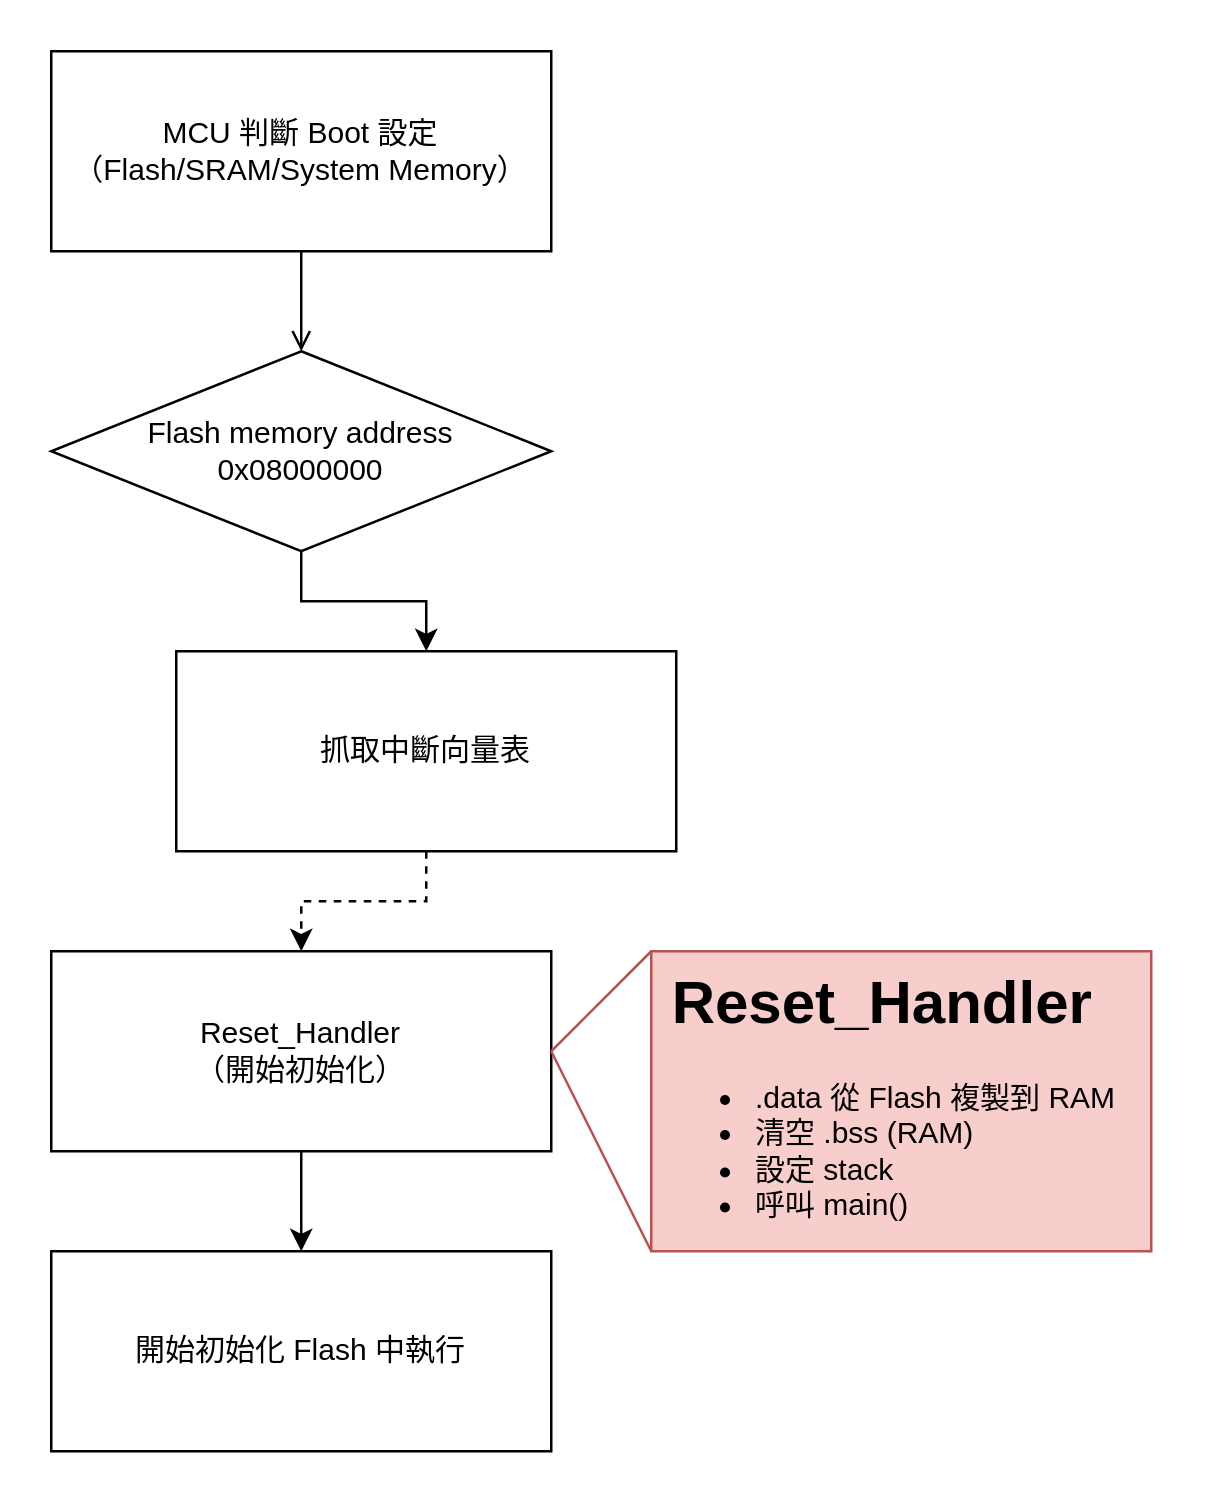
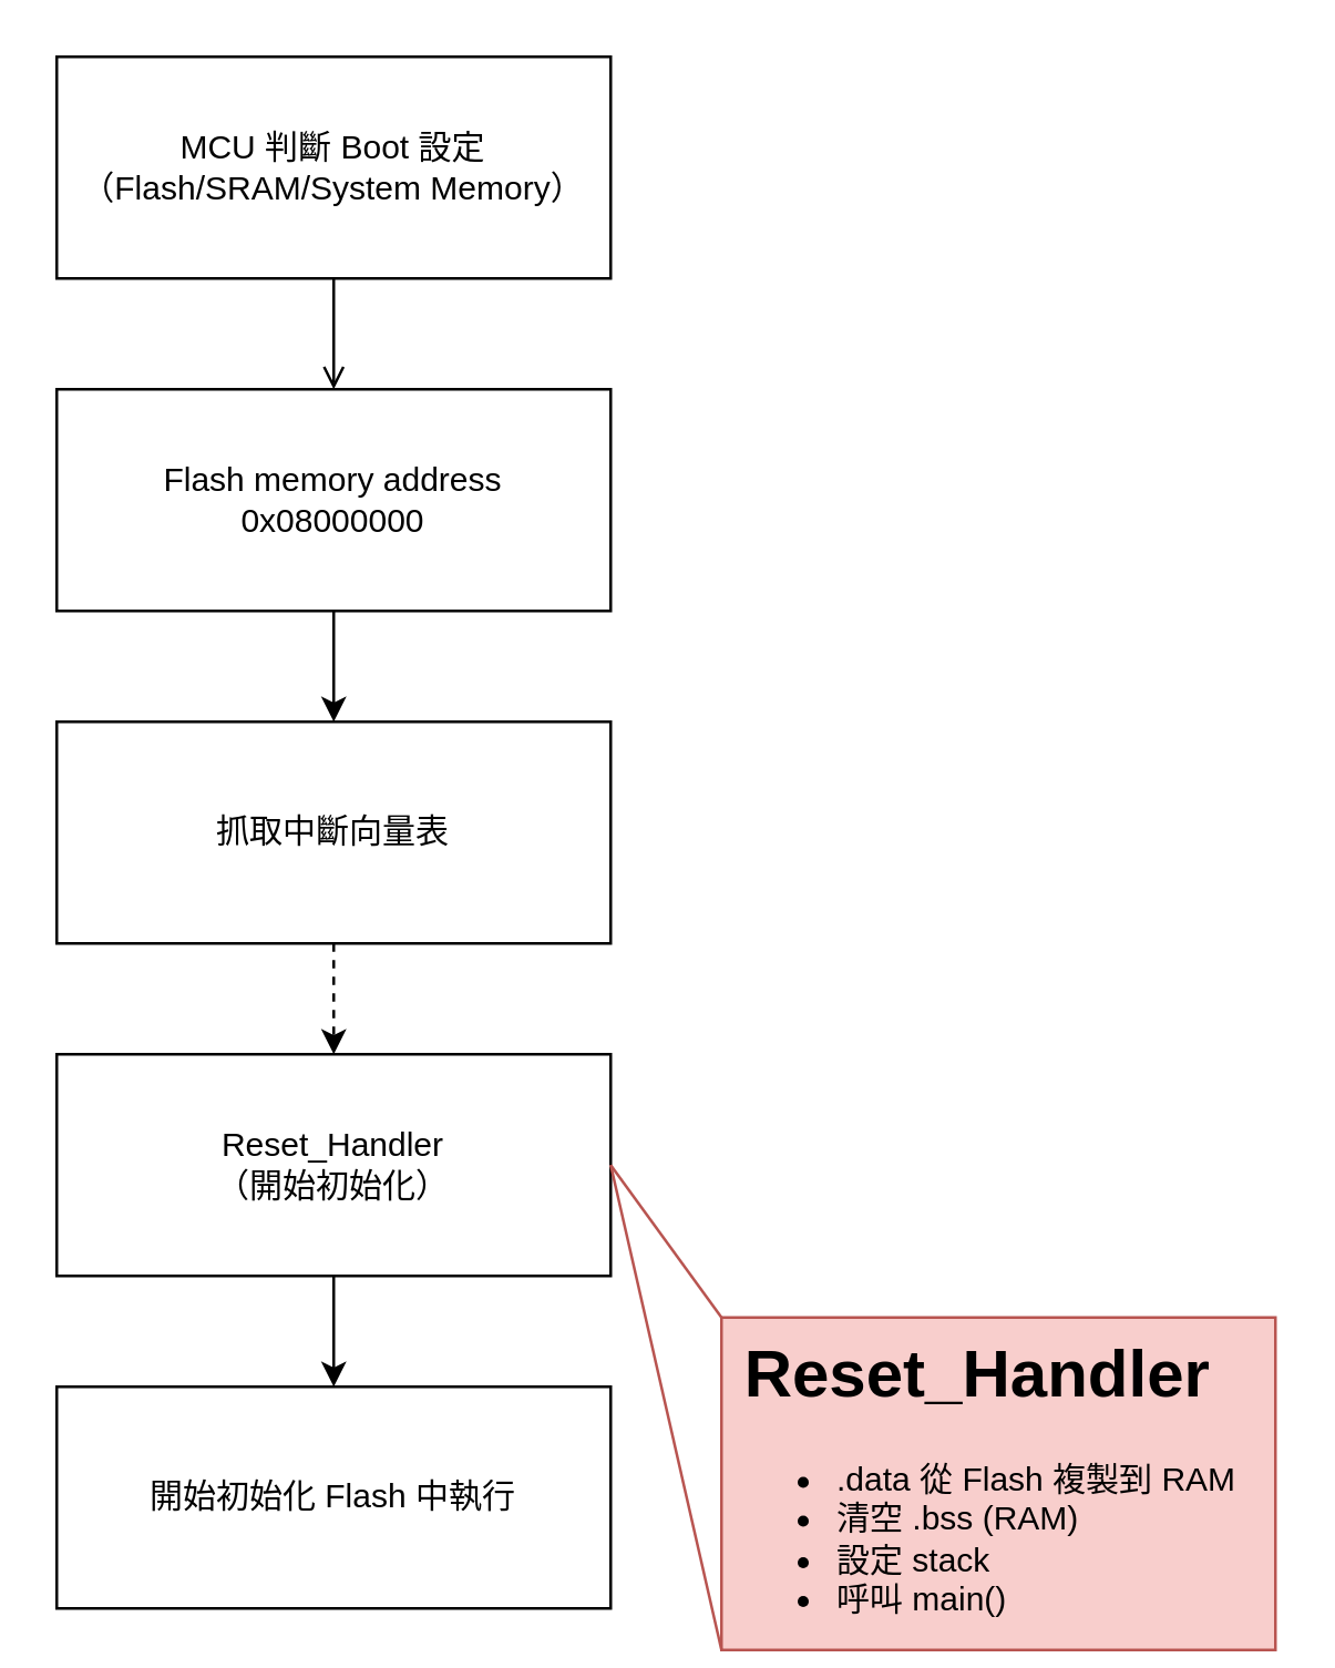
- <mxCell id="5" value="Flash memory address&lt;div&gt;0x08000000&lt;/div&gt;" style="rhombus;whiteSpace=wrap;html=1;" vertex="1" parent="1"><mxGeometry x="20" y="140" width="200" height="80" as="geometry" /></mxCell>
+ <mxCell id="5" value="Flash memory address&lt;div&gt;0x08000000&lt;/div&gt;" style="rounded=0;whiteSpace=wrap;html=1;" vertex="1" parent="1"><mxGeometry x="20" y="140" width="200" height="80" as="geometry" /></mxCell>
- <mxCell id="7" value="抓取中斷向量表" style="rounded=0;whiteSpace=wrap;html=1;" vertex="1" parent="1"><mxGeometry x="70" y="260" width="200" height="80" as="geometry" /></mxCell>
+ <mxCell id="7" value="抓取中斷向量表" style="rounded=0;whiteSpace=wrap;html=1;" vertex="1" parent="1"><mxGeometry x="20" y="260" width="200" height="80" as="geometry" /></mxCell>
- <mxCell id="11" value="&lt;h1 style=&quot;margin-top: 0px;&quot;&gt;&amp;nbsp;Reset_Handler&lt;/h1&gt;&lt;p&gt;&lt;/p&gt;&lt;ul&gt;&lt;li&gt;&lt;span style=&quot;background-color: transparent; color: light-dark(rgb(0, 0, 0), rgb(255, 255, 255));&quot;&gt;.data 從 Flash 複製到 RAM&lt;/span&gt;&lt;/li&gt;&lt;li&gt;&lt;span style=&quot;background-color: transparent; color: light-dark(rgb(0, 0, 0), rgb(255, 255, 255));&quot;&gt;清空 .bss (RAM)&lt;/span&gt;&lt;/li&gt;&lt;li&gt;&lt;span style=&quot;background-color: transparent; color: light-dark(rgb(0, 0, 0), rgb(255, 255, 255));&quot;&gt;設定 stack&lt;/span&gt;&lt;/li&gt;&lt;li&gt;&lt;span style=&quot;background-color: transparent; color: light-dark(rgb(0, 0, 0), rgb(255, 255, 255));&quot;&gt;呼叫 main()&lt;/span&gt;&lt;/li&gt;&lt;/ul&gt;&lt;p&gt;&lt;/p&gt;" style="text;html=1;whiteSpace=wrap;overflow=hidden;rounded=0;fillColor=#f8cecc;strokeColor=#b85450;" vertex="1" parent="1"><mxGeometry x="260" y="380" width="200" height="120" as="geometry" /></mxCell>
+ <mxCell id="11" value="&lt;h1 style=&quot;margin-top: 0px;&quot;&gt;&amp;nbsp;Reset_Handler&lt;/h1&gt;&lt;p&gt;&lt;/p&gt;&lt;ul&gt;&lt;li&gt;&lt;span style=&quot;background-color: transparent; color: light-dark(rgb(0, 0, 0), rgb(255, 255, 255));&quot;&gt;.data 從 Flash 複製到 RAM&lt;/span&gt;&lt;/li&gt;&lt;li&gt;&lt;span style=&quot;background-color: transparent; color: light-dark(rgb(0, 0, 0), rgb(255, 255, 255));&quot;&gt;清空 .bss (RAM)&lt;/span&gt;&lt;/li&gt;&lt;li&gt;&lt;span style=&quot;background-color: transparent; color: light-dark(rgb(0, 0, 0), rgb(255, 255, 255));&quot;&gt;設定 stack&lt;/span&gt;&lt;/li&gt;&lt;li&gt;&lt;span style=&quot;background-color: transparent; color: light-dark(rgb(0, 0, 0), rgb(255, 255, 255));&quot;&gt;呼叫 main()&lt;/span&gt;&lt;/li&gt;&lt;/ul&gt;&lt;p&gt;&lt;/p&gt;" style="text;html=1;whiteSpace=wrap;overflow=hidden;rounded=0;fillColor=#f8cecc;strokeColor=#b85450;" vertex="1" parent="1"><mxGeometry x="260" y="475" width="200" height="120" as="geometry" /></mxCell>
